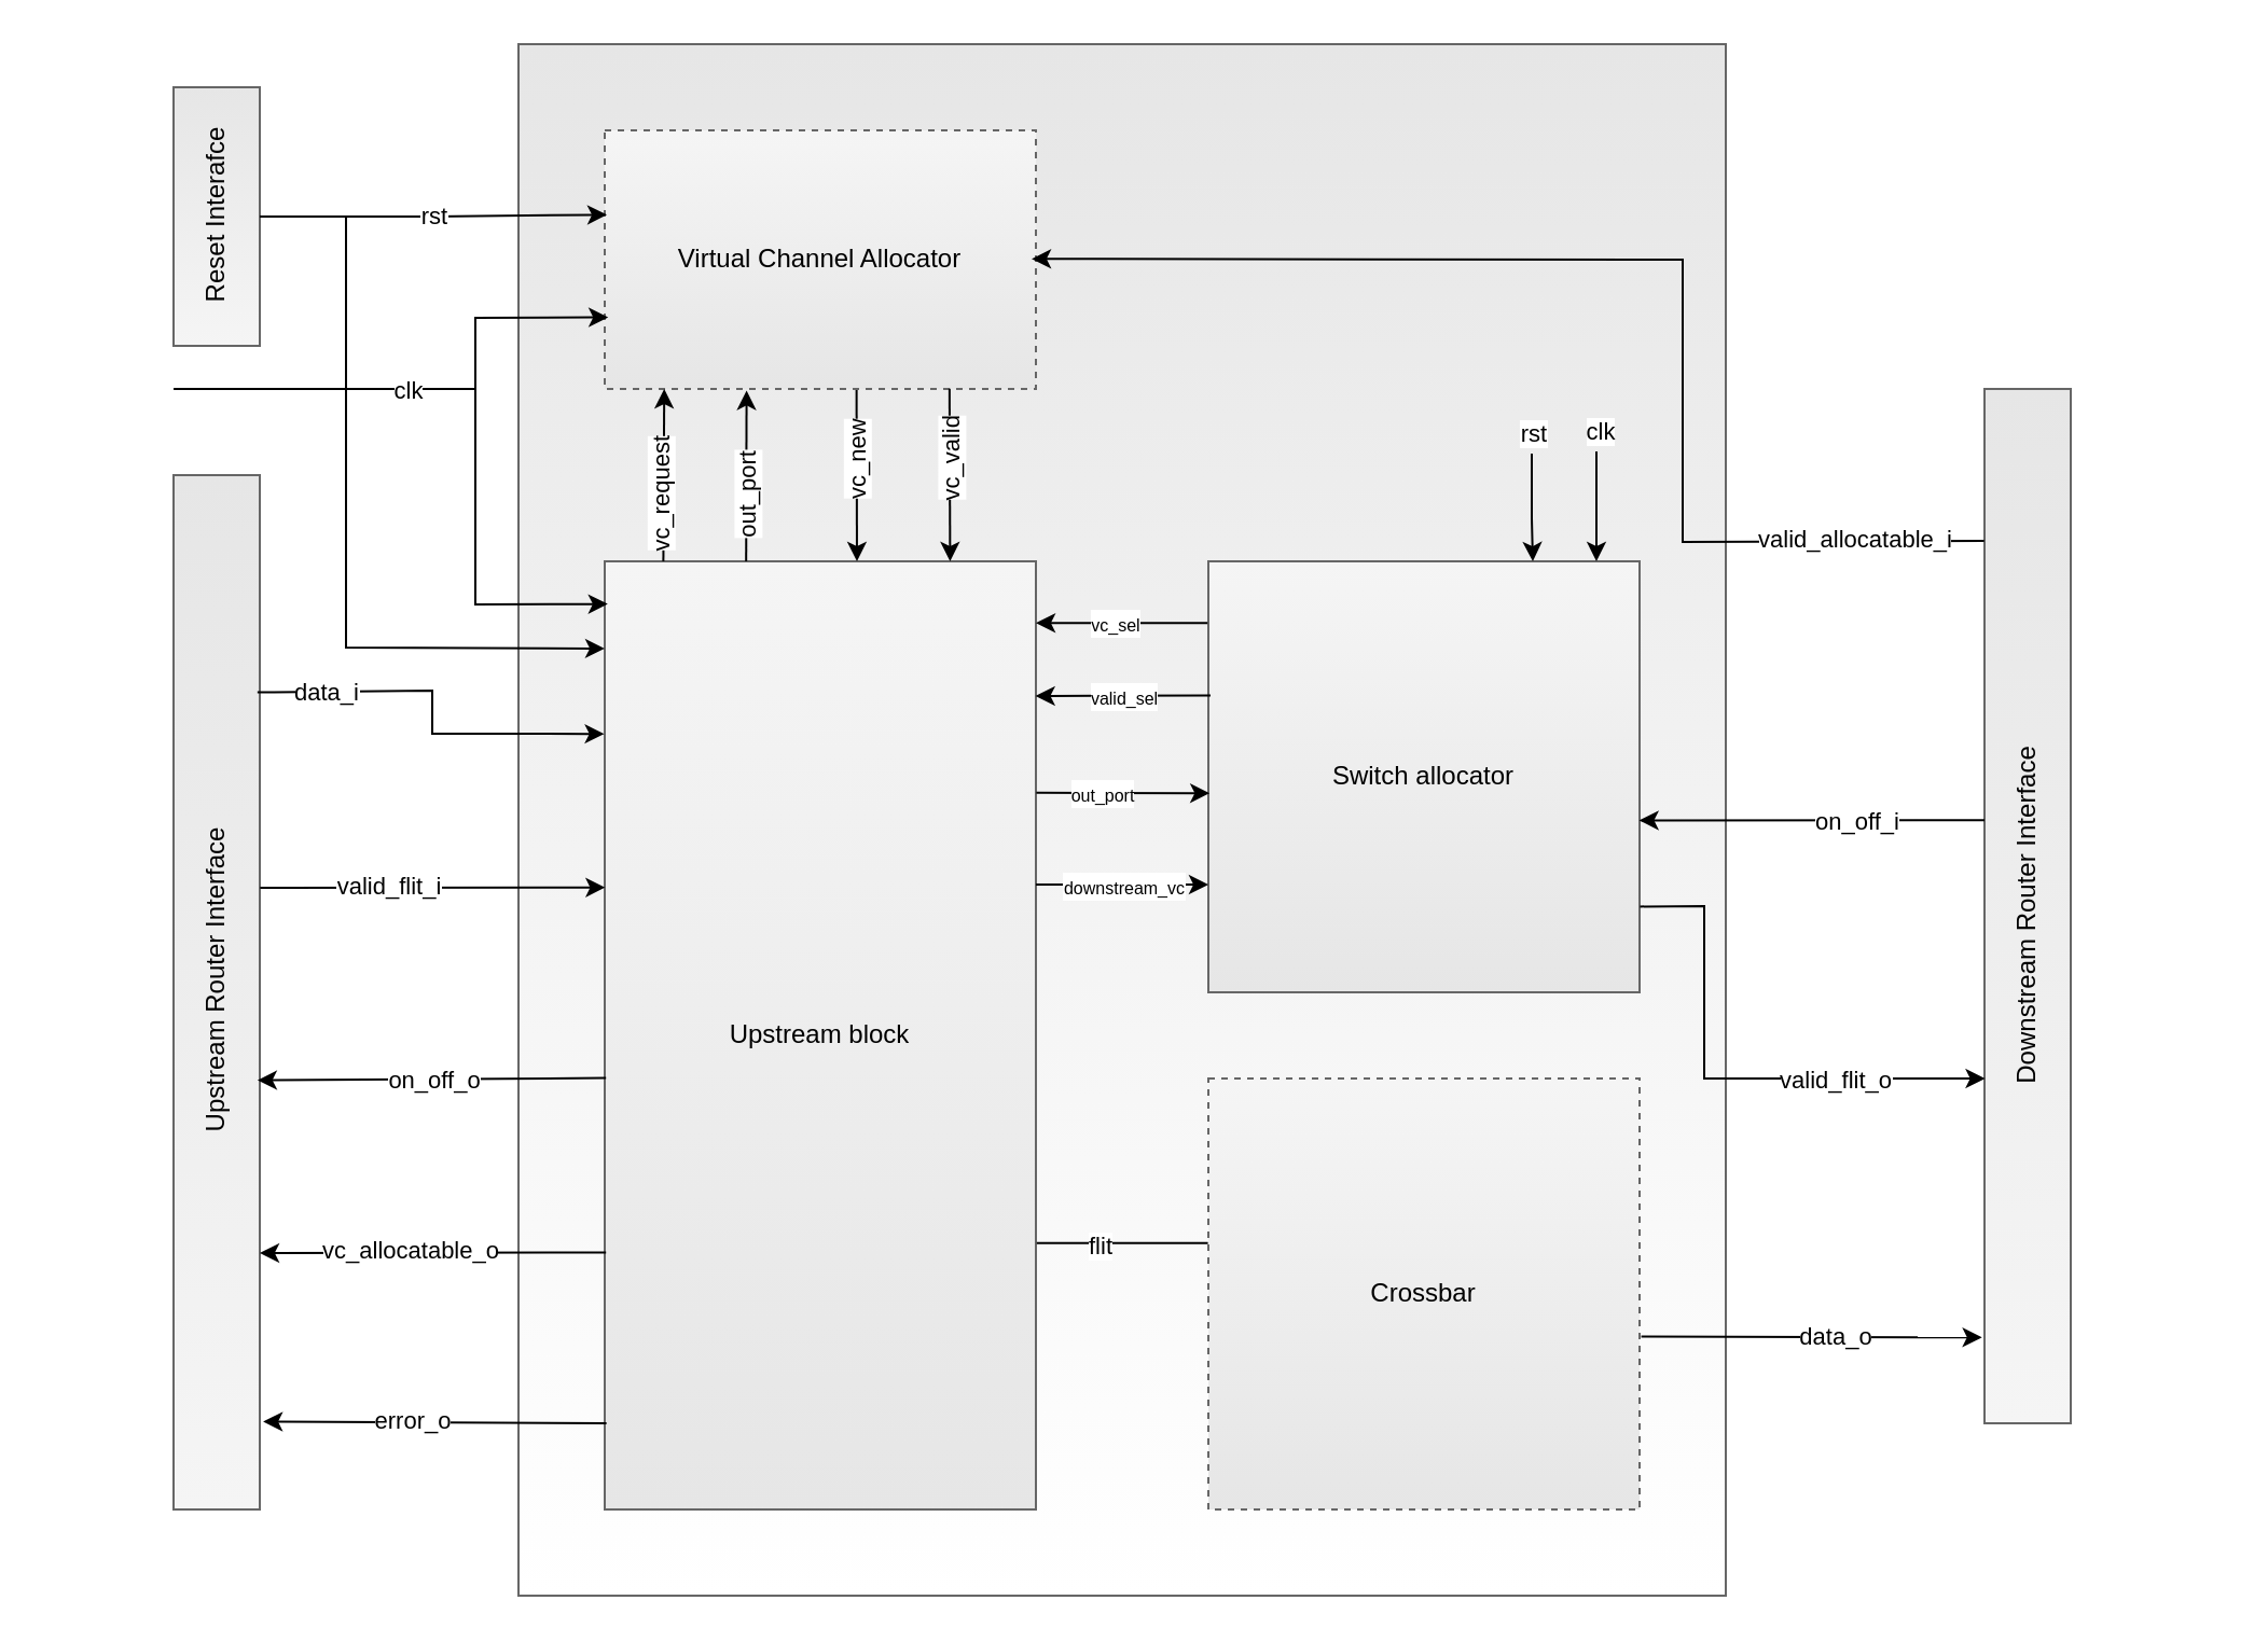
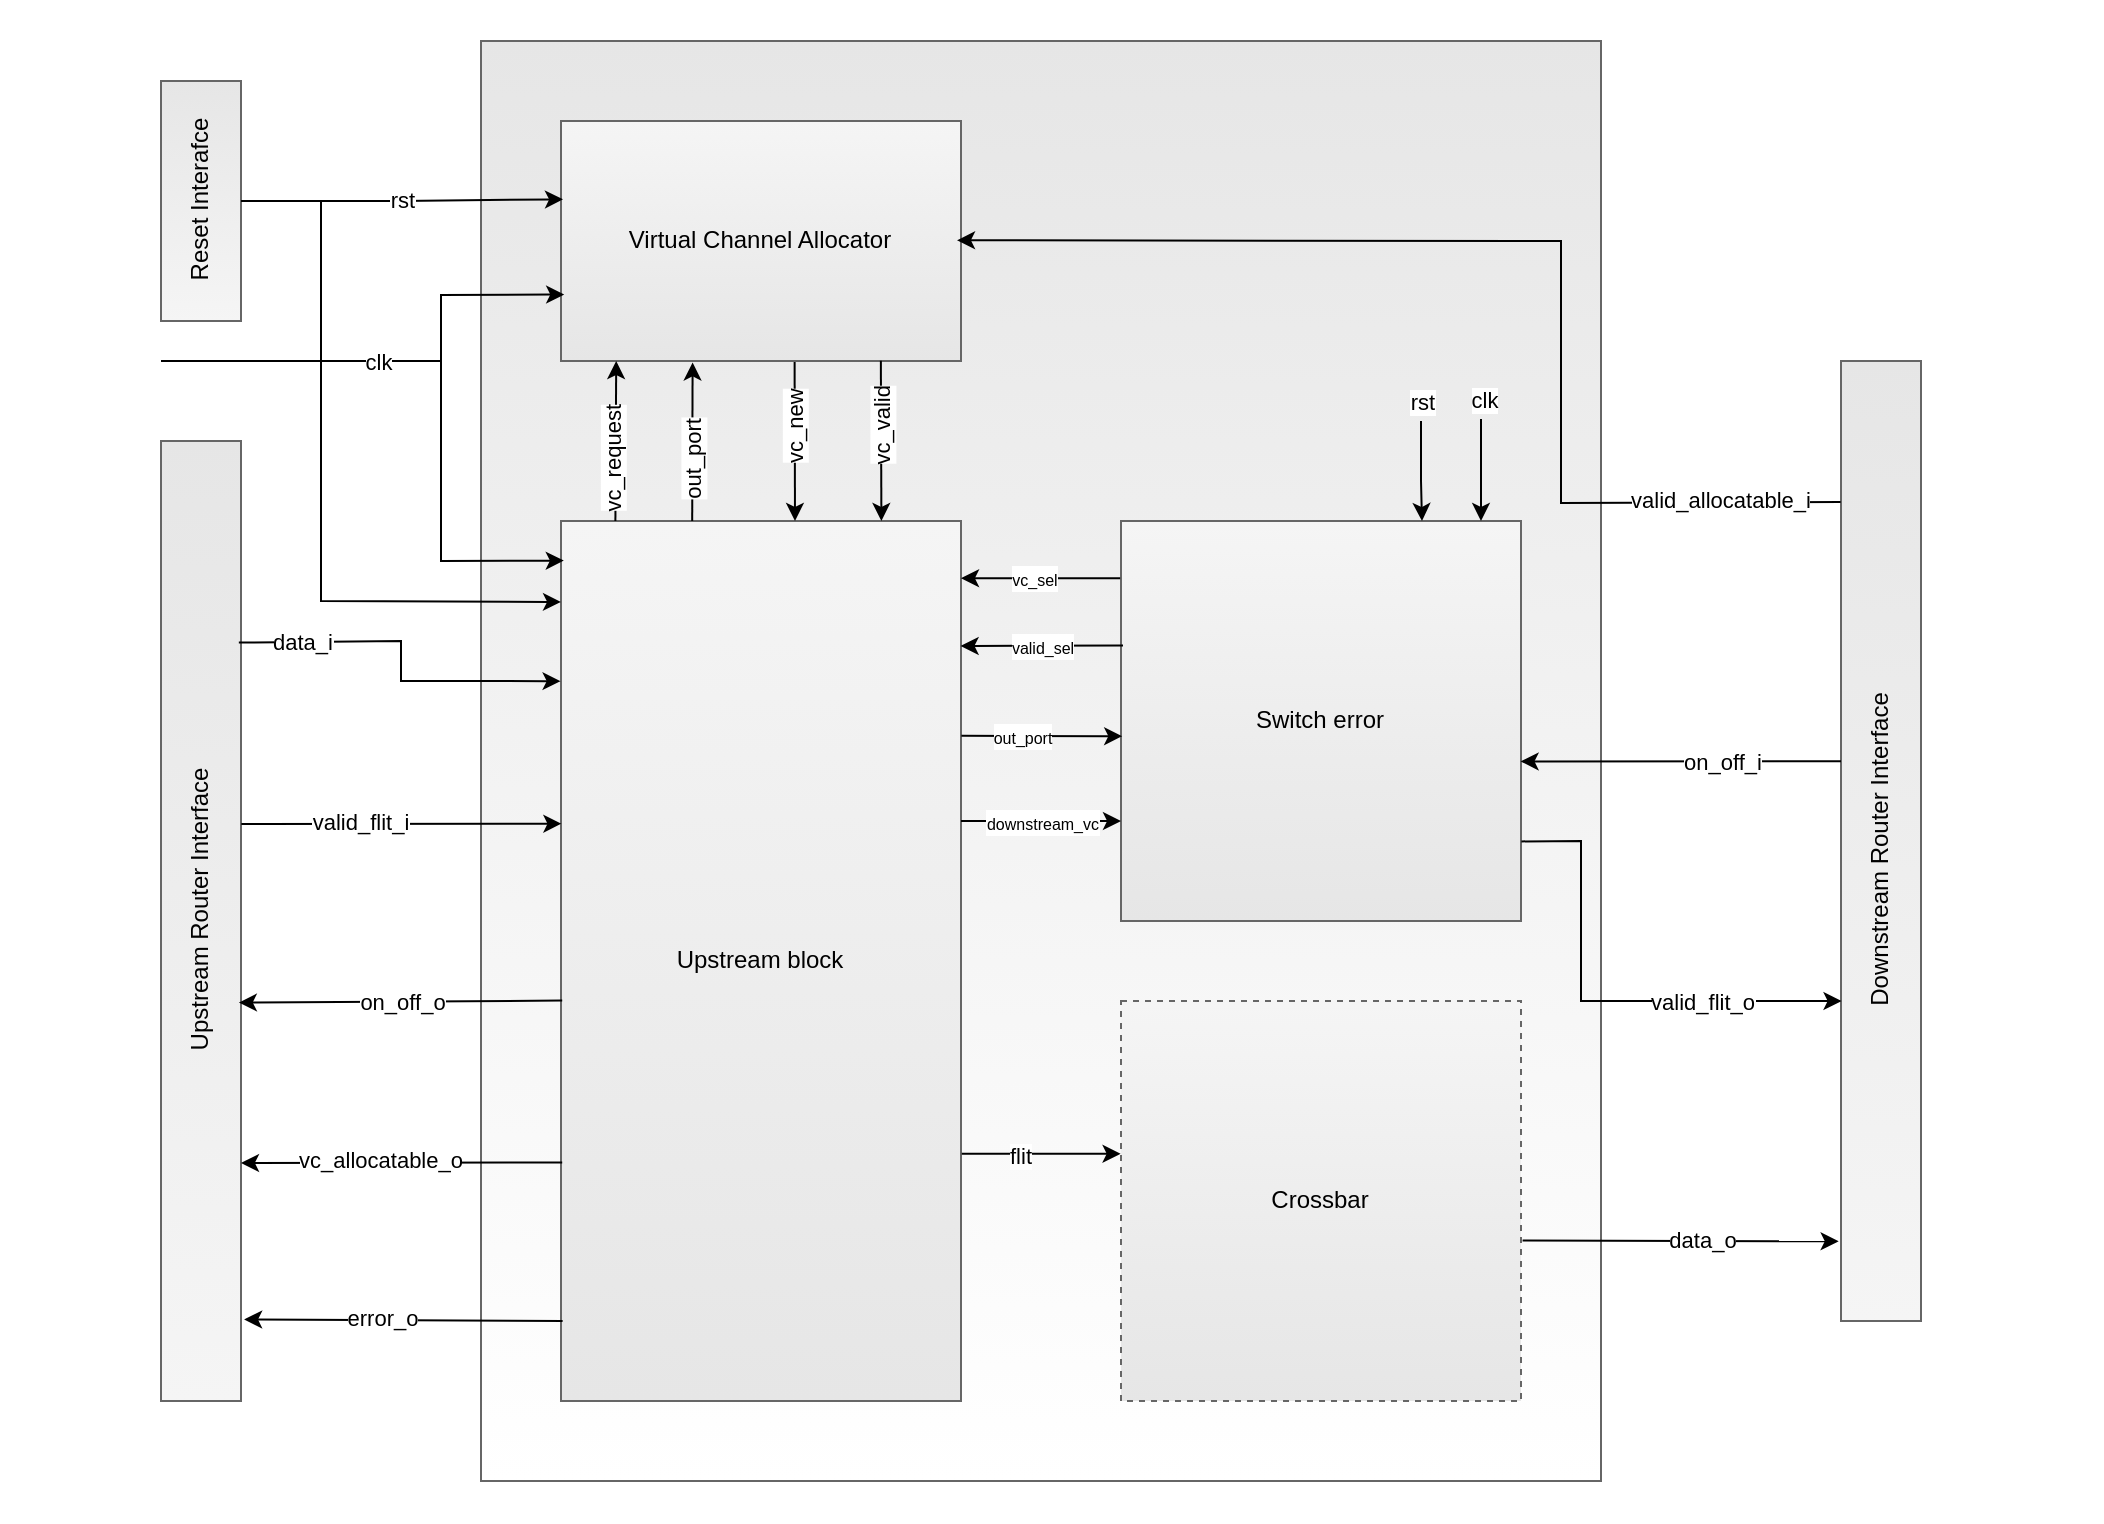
- <mxCell id="4" value="Virtual Channel Allocator" style="rounded=0;whiteSpace=wrap;html=1;fillColor=#f5f5f5;gradientColor=#E6E6E6;strokeColor=#666666;dashed=1;" vertex="1" parent="1"><mxGeometry x="280" y="60" width="200" height="120" as="geometry" /></mxCell>
+ <mxCell id="4" value="Virtual Channel Allocator" style="rounded=0;whiteSpace=wrap;html=1;fillColor=#f5f5f5;gradientColor=#E6E6E6;strokeColor=#666666;" vertex="1" parent="1"><mxGeometry x="280" y="60" width="200" height="120" as="geometry" /></mxCell>
- <mxCell id="5" value="Switch allocator" style="rounded=0;whiteSpace=wrap;html=1;fillColor=#f5f5f5;gradientColor=#E6E6E6;strokeColor=#666666;" vertex="1" parent="1"><mxGeometry x="560" y="260" width="200" height="200" as="geometry" /></mxCell>
+ <mxCell id="5" value="Switch error" style="rounded=0;whiteSpace=wrap;html=1;fillColor=#f5f5f5;gradientColor=#E6E6E6;strokeColor=#666666;" vertex="1" parent="1"><mxGeometry x="560" y="260" width="200" height="200" as="geometry" /></mxCell>
- <mxCell id="53" value="" style="endArrow=none;html=1;rounded=0;entryX=-0.001;entryY=0.382;entryDx=0;entryDy=0;entryPerimeter=0;exitX=1.002;exitY=0.719;exitDx=0;exitDy=0;exitPerimeter=0;" edge="1" parent="1" source="3" target="6"><mxGeometry width="50" height="50" relative="1" as="geometry"><mxPoint x="500" y="630" as="sourcePoint" /><mxPoint x="550" y="580" as="targetPoint" /></mxGeometry></mxCell>
+ <mxCell id="53" value="" style="endArrow=classic;html=1;rounded=0;entryX=-0.001;entryY=0.382;entryDx=0;entryDy=0;entryPerimeter=0;exitX=1.002;exitY=0.719;exitDx=0;exitDy=0;exitPerimeter=0;" edge="1" parent="1" source="3" target="6"><mxGeometry width="50" height="50" relative="1" as="geometry"><mxPoint x="500" y="630" as="sourcePoint" /><mxPoint x="550" y="580" as="targetPoint" /></mxGeometry></mxCell>
